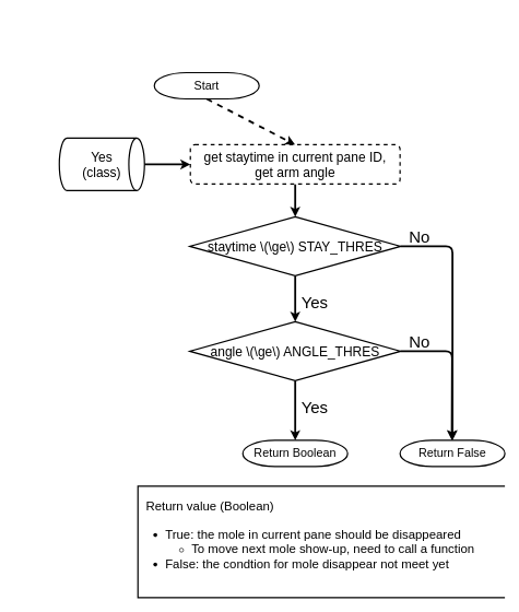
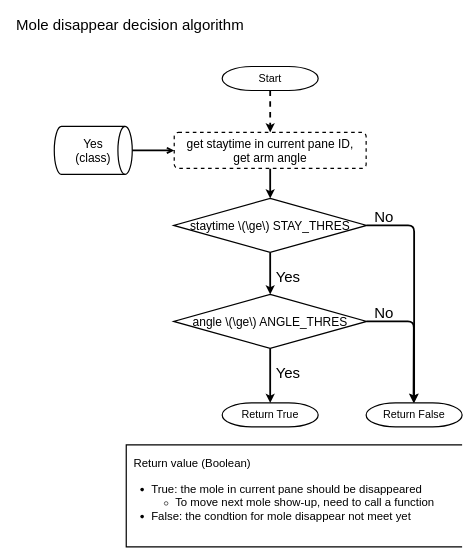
+ <mxCell id="4" value="Mole disappear decision algorithm&amp;nbsp;" style="text;html=1;strokeColor=none;fillColor=none;align=center;verticalAlign=middle;whiteSpace=wrap;rounded=0;fontSize=25;" parent="1" vertex="1"><mxGeometry x="20" y="20" width="400" height="40" as="geometry" /></mxCell>
- <mxCell id="2" value="Start" style="strokeWidth=2;html=1;shape=mxgraph.flowchart.terminator;whiteSpace=wrap;fontSize=18;" parent="1" vertex="1"><mxGeometry x="235" y="110" width="160" height="40" as="geometry" /></mxCell>
+ <mxCell id="2" value="Start" style="strokeWidth=2;html=1;shape=mxgraph.flowchart.terminator;whiteSpace=wrap;fontSize=18;" parent="1" vertex="1"><mxGeometry x="370" y="110" width="160" height="40" as="geometry" /></mxCell>
- <mxCell id="8" value="" style="endArrow=classic;html=1;fontSize=20;exitX=1;exitY=0.5;exitDx=0;exitDy=0;exitPerimeter=0;entryX=0;entryY=0.5;entryDx=0;entryDy=0;strokeWidth=3;" parent="1" source="7" target="6" edge="1"><mxGeometry width="50" height="50" relative="1" as="geometry"><mxPoint x="450" y="400" as="sourcePoint" /><mxPoint x="500" y="350" as="targetPoint" /></mxGeometry></mxCell>
+ <mxCell id="8" value="" style="endArrow=open;html=1;fontSize=20;exitX=1;exitY=0.5;exitDx=0;exitDy=0;exitPerimeter=0;entryX=0;entryY=0.5;entryDx=0;entryDy=0;strokeWidth=3;" parent="1" source="7" target="6" edge="1"><mxGeometry width="50" height="50" relative="1" as="geometry"><mxPoint x="450" y="400" as="sourcePoint" /><mxPoint x="500" y="350" as="targetPoint" /></mxGeometry></mxCell>
- <mxCell id="15" value="Return Boolean" style="strokeWidth=2;html=1;shape=mxgraph.flowchart.terminator;whiteSpace=wrap;fontSize=18;" parent="1" vertex="1"><mxGeometry x="370" y="671" width="160" height="40" as="geometry" /></mxCell>
+ <mxCell id="15" value="Return True" style="strokeWidth=2;html=1;shape=mxgraph.flowchart.terminator;whiteSpace=wrap;fontSize=18;" parent="1" vertex="1"><mxGeometry x="370" y="671" width="160" height="40" as="geometry" /></mxCell>
